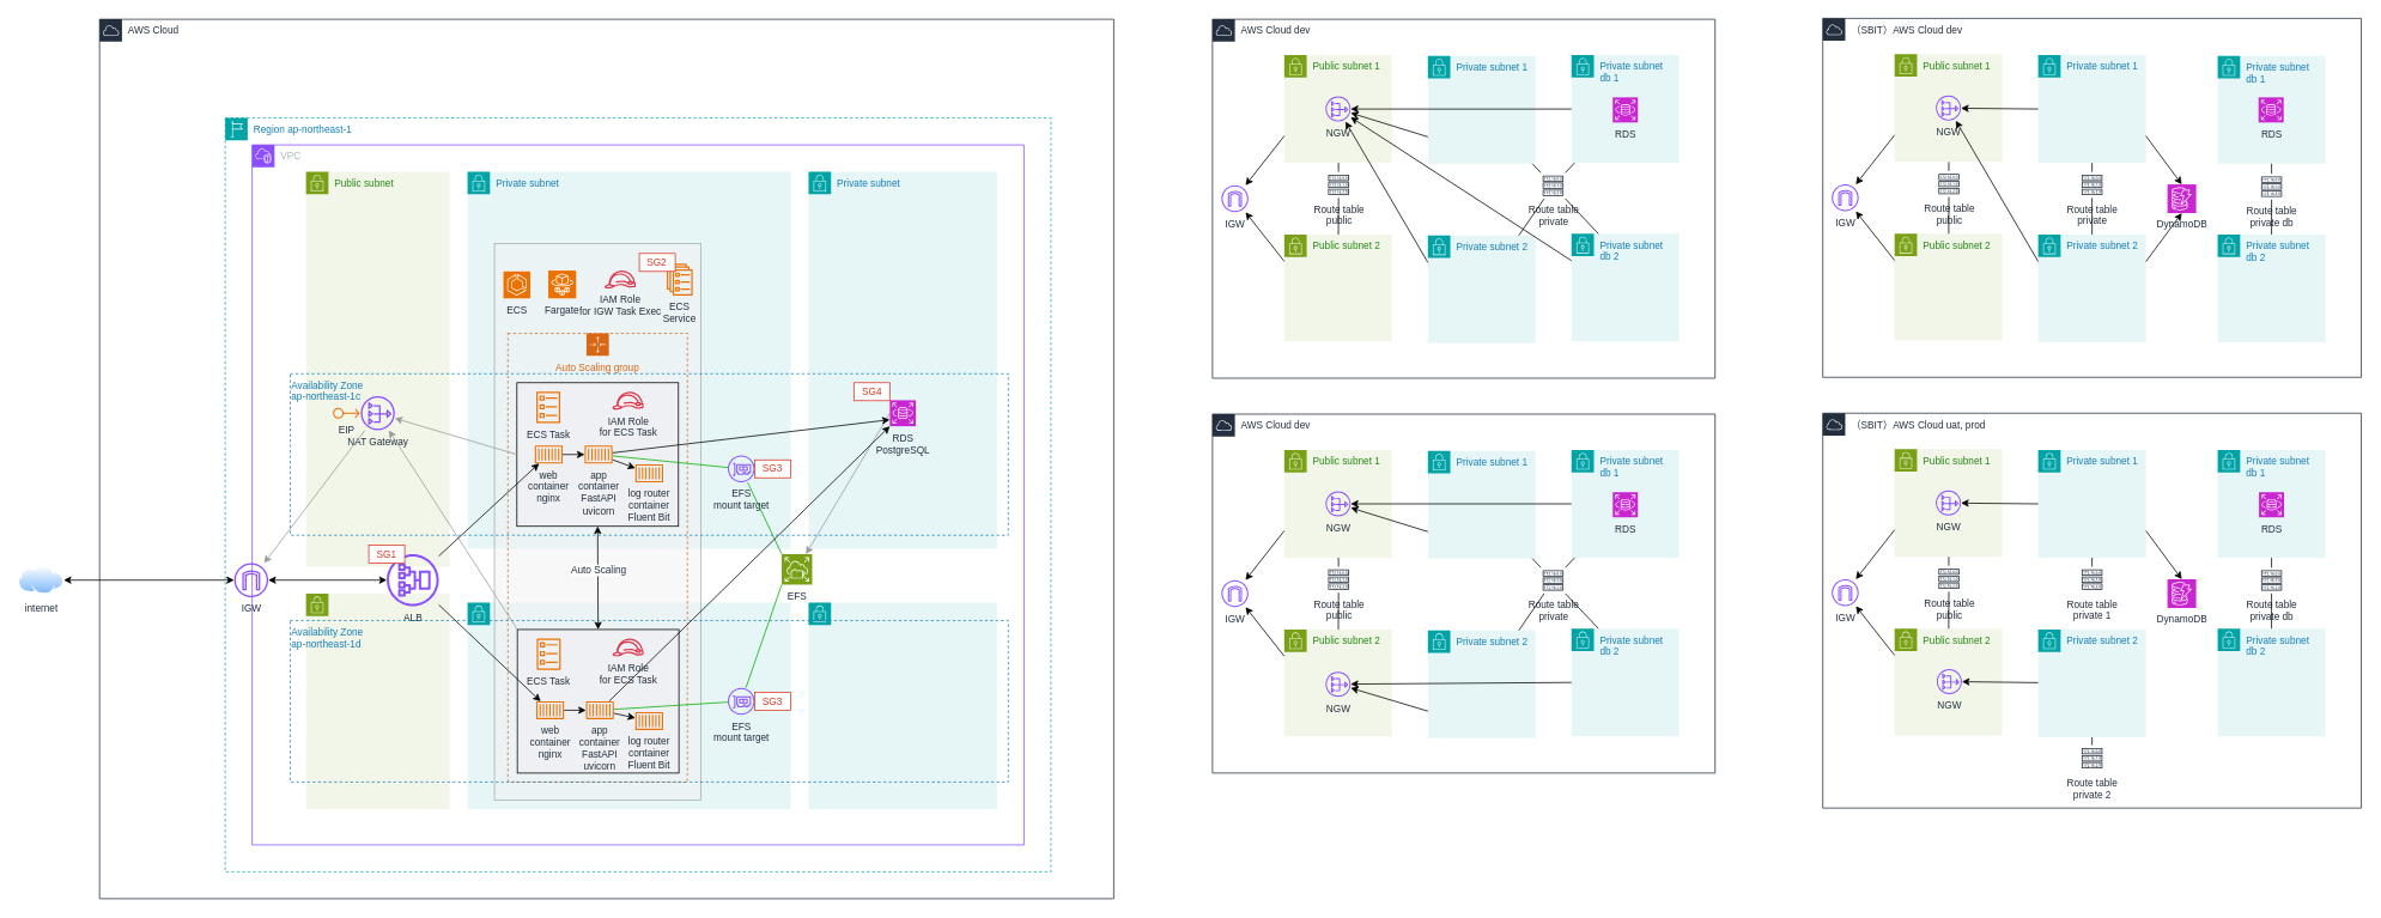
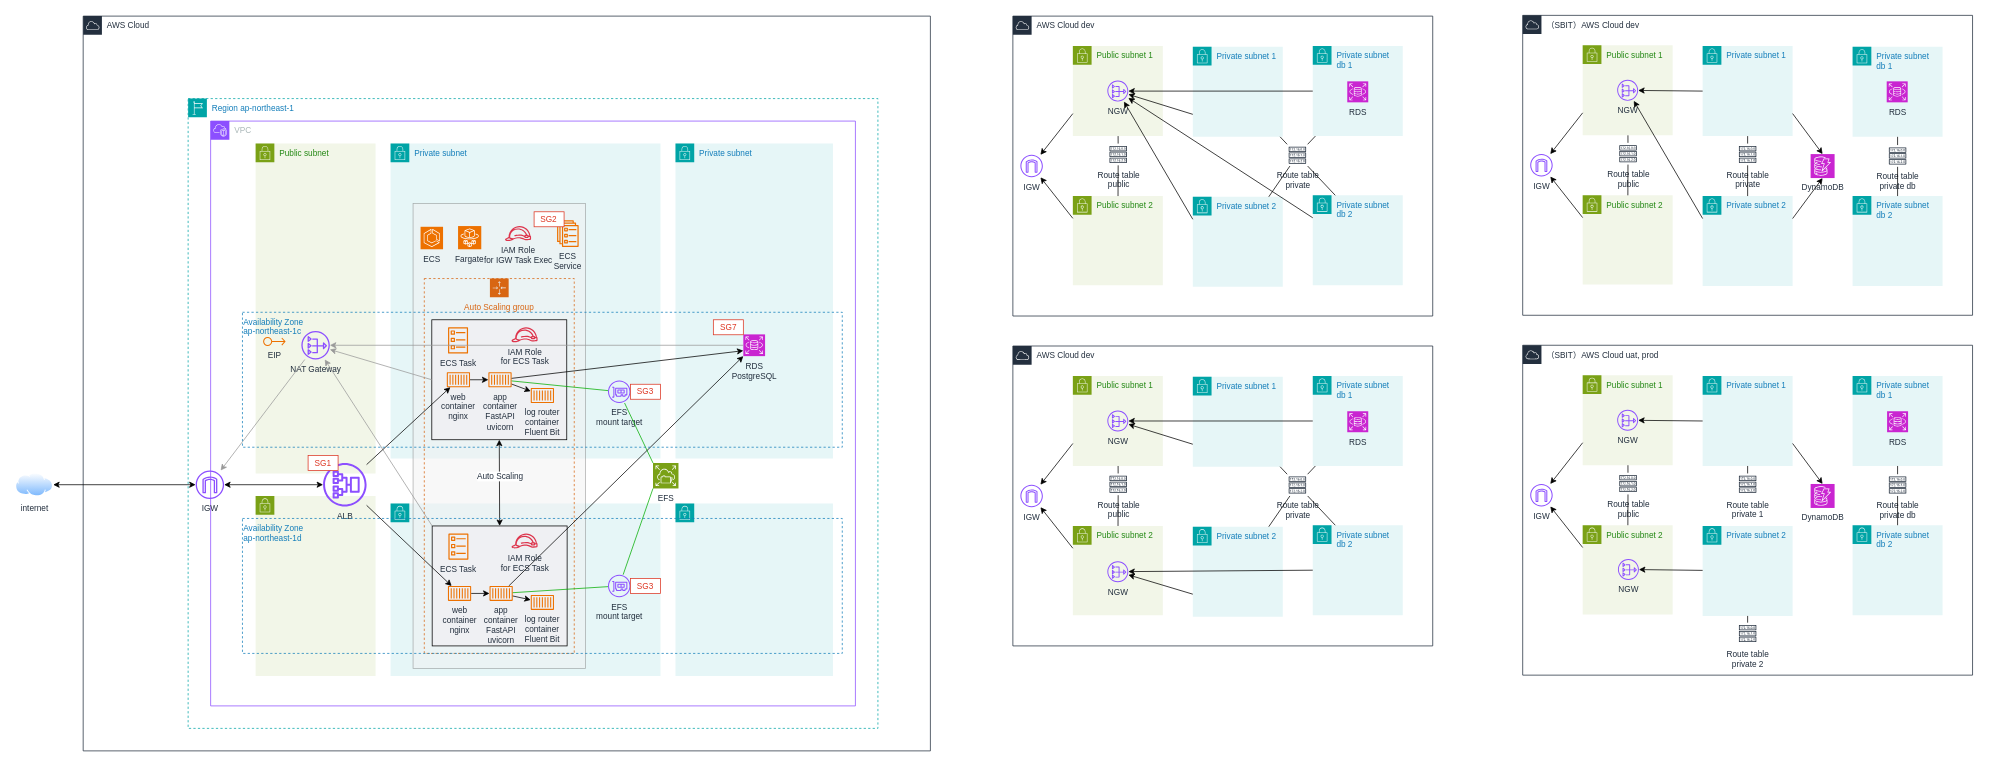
- <mxCell id="58" value="SG4" style="fillColor=default;strokeColor=#DD3522;verticalAlign=middle;fontStyle=0;fontColor=#DD3522;whiteSpace=wrap;html=1;dashed=0;sketch=0;align=center;fontFamily=Helvetica;fontSize=11;container=0;" vertex="1" parent="1"><mxGeometry x="950.5" y="426" width="40" height="20" as="geometry" /></mxCell>
+ <mxCell id="58" value="SG7" style="fillColor=default;strokeColor=#DD3522;verticalAlign=middle;fontStyle=0;fontColor=#DD3522;whiteSpace=wrap;html=1;dashed=0;sketch=0;align=center;fontFamily=Helvetica;fontSize=11;container=0;" vertex="1" parent="1"><mxGeometry x="950.5" y="426" width="40" height="20" as="geometry" /></mxCell>
- <mxCell id="64" value="EIP" style="sketch=0;outlineConnect=0;fontColor=#232F3E;gradientColor=none;fillColor=#ED7100;strokeColor=none;dashed=0;verticalLabelPosition=bottom;verticalAlign=top;align=center;html=1;fontSize=11;fontStyle=0;aspect=fixed;pointerEvents=1;shape=mxgraph.aws4.elastic_ip_address;fontFamily=Helvetica;" vertex="1" parent="1"><mxGeometry x="370" y="453.75" width="30" height="12.5" as="geometry" /></mxCell>
+ <mxCell id="64" value="EIP" style="sketch=0;outlineConnect=0;fontColor=#232F3E;gradientColor=none;fillColor=#ED7100;strokeColor=none;dashed=0;verticalLabelPosition=bottom;verticalAlign=top;align=center;html=1;fontSize=11;fontStyle=0;aspect=fixed;pointerEvents=1;shape=mxgraph.aws4.elastic_ip_address;fontFamily=Helvetica;" vertex="1" parent="1"><mxGeometry x="350" y="448.75" width="30" height="12.5" as="geometry" /></mxCell>
- <mxCell id="53" value="" style="endArrow=classic;html=1;rounded=0;fontFamily=Helvetica;fontSize=11;fontColor=#232F3E;exitX=0;exitY=0.5;exitDx=0;exitDy=0;strokeColor=#999999;exitPerimeter=0;" edge="1" parent="1" source="51" target="45"><mxGeometry width="50" height="50" relative="1" as="geometry"><mxPoint x="580" y="516" as="sourcePoint" /><mxPoint x="449" y="493" as="targetPoint" /></mxGeometry></mxCell>
+ <mxCell id="53" value="" style="endArrow=classic;html=1;rounded=0;fontFamily=Helvetica;fontSize=11;fontColor=#232F3E;exitX=0;exitY=0.5;exitDx=0;exitDy=0;strokeColor=#999999;exitPerimeter=0;" edge="1" parent="1" source="51" target="42"><mxGeometry width="50" height="50" relative="1" as="geometry"><mxPoint x="580" y="516" as="sourcePoint" /><mxPoint x="449" y="493" as="targetPoint" /></mxGeometry></mxCell>
